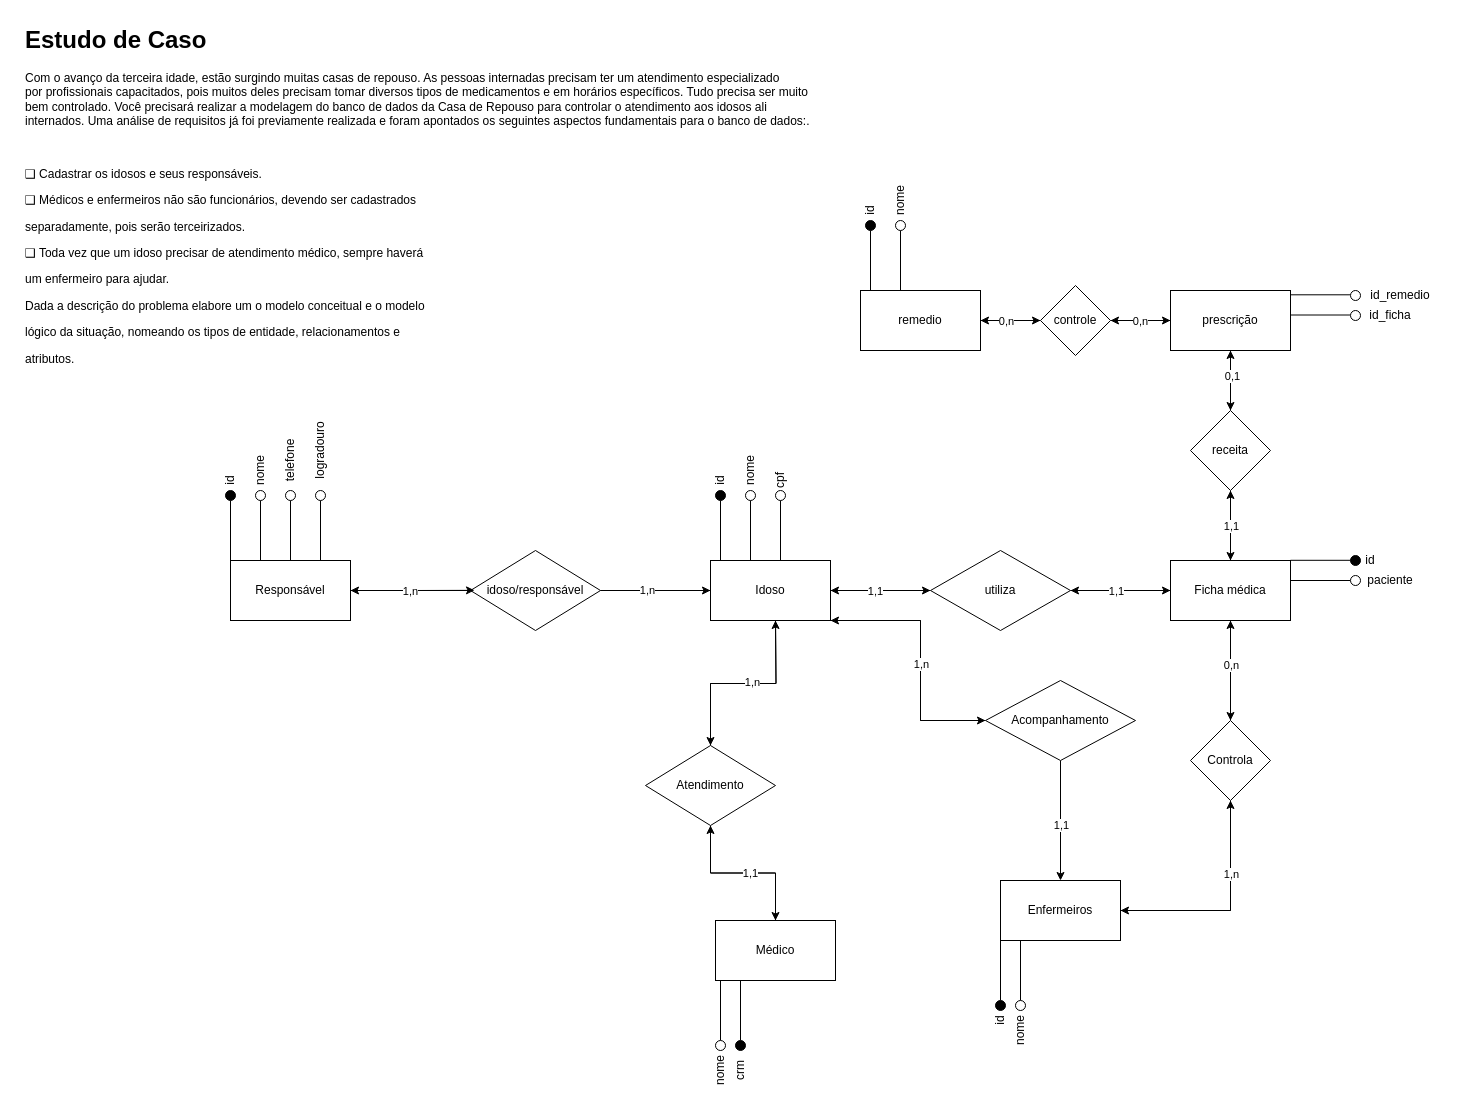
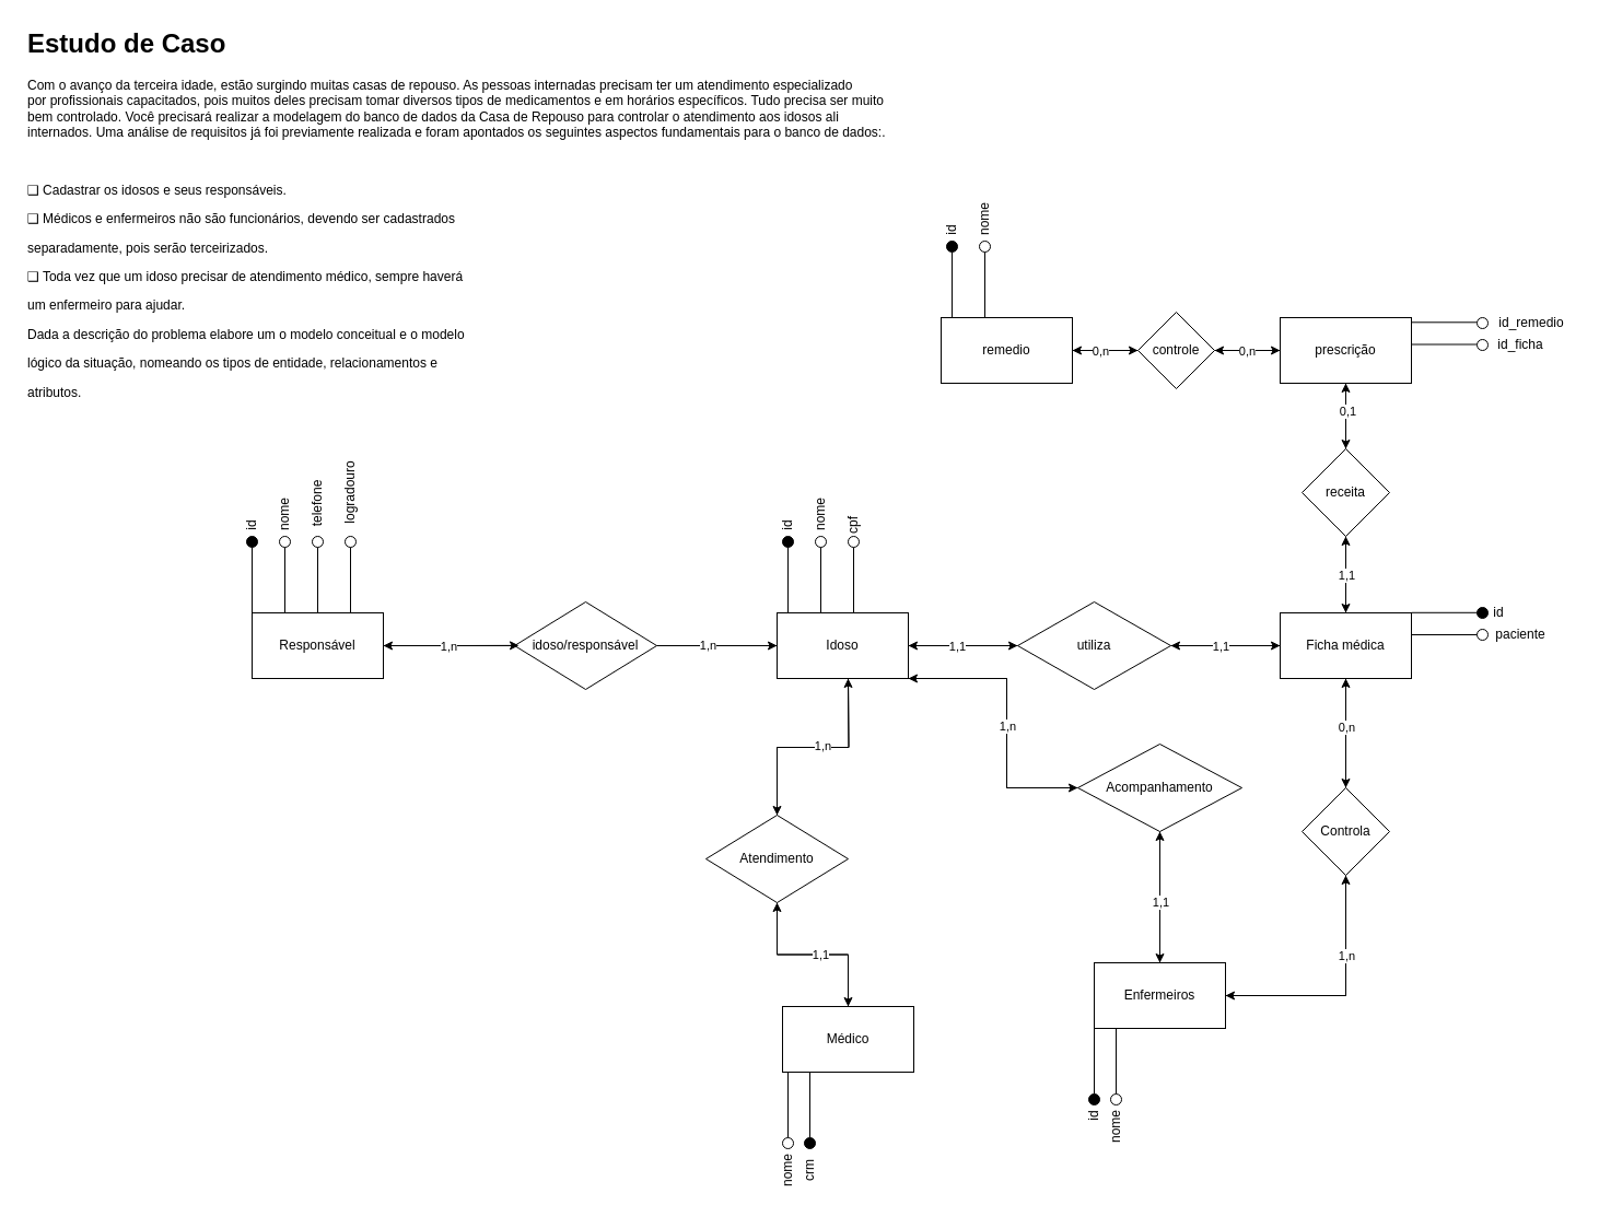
+ <mxCell id="24" value="" style="edgeStyle=orthogonalEdgeStyle;rounded=0;orthogonalLoop=1;jettySize=auto;html=1;" edge="1" parent="1" source="26" target="30"><mxGeometry relative="1" as="geometry" /></mxCell>
